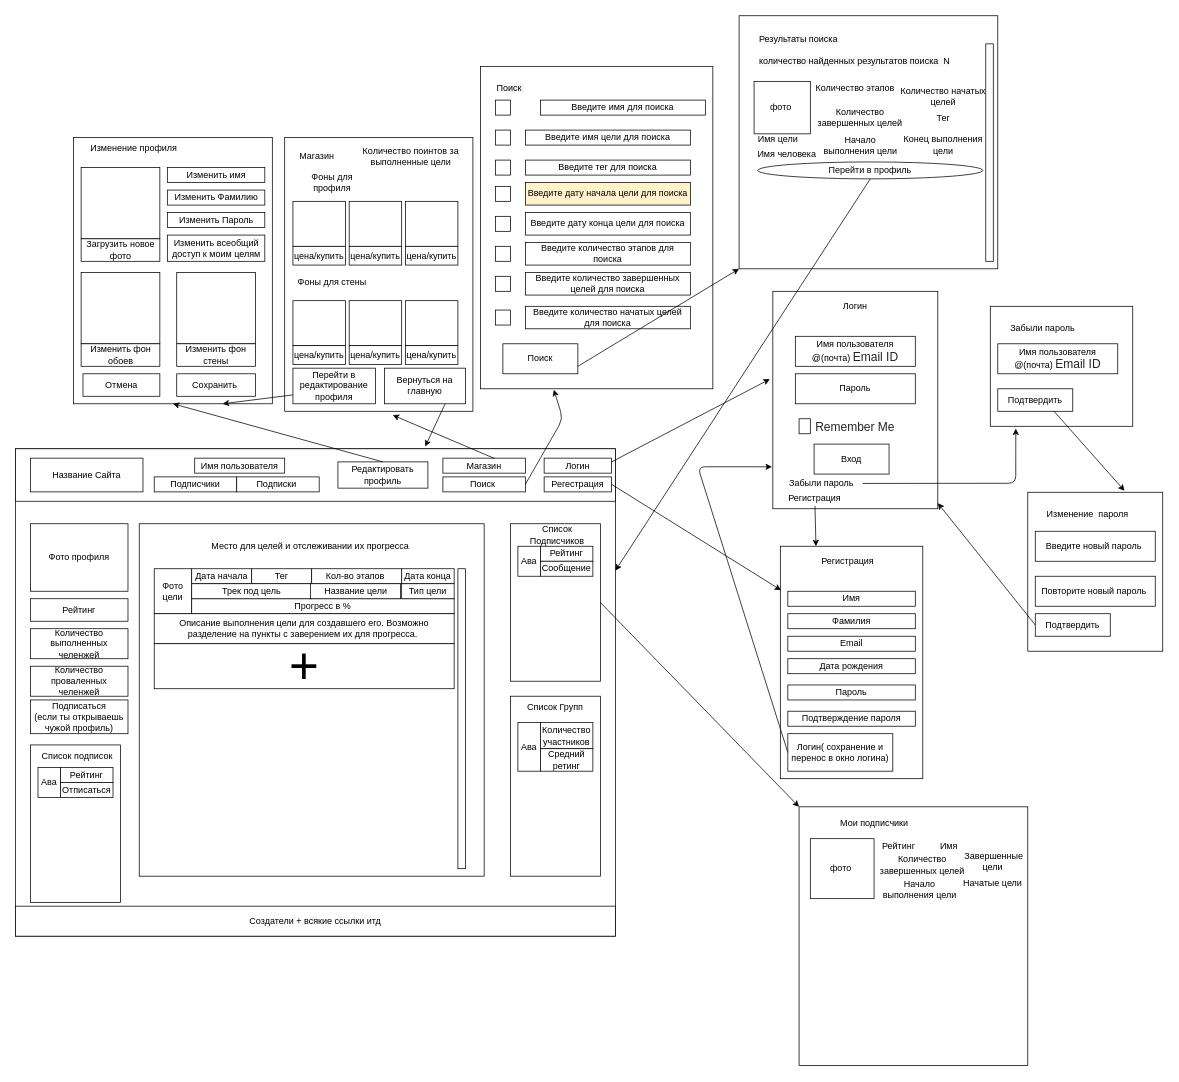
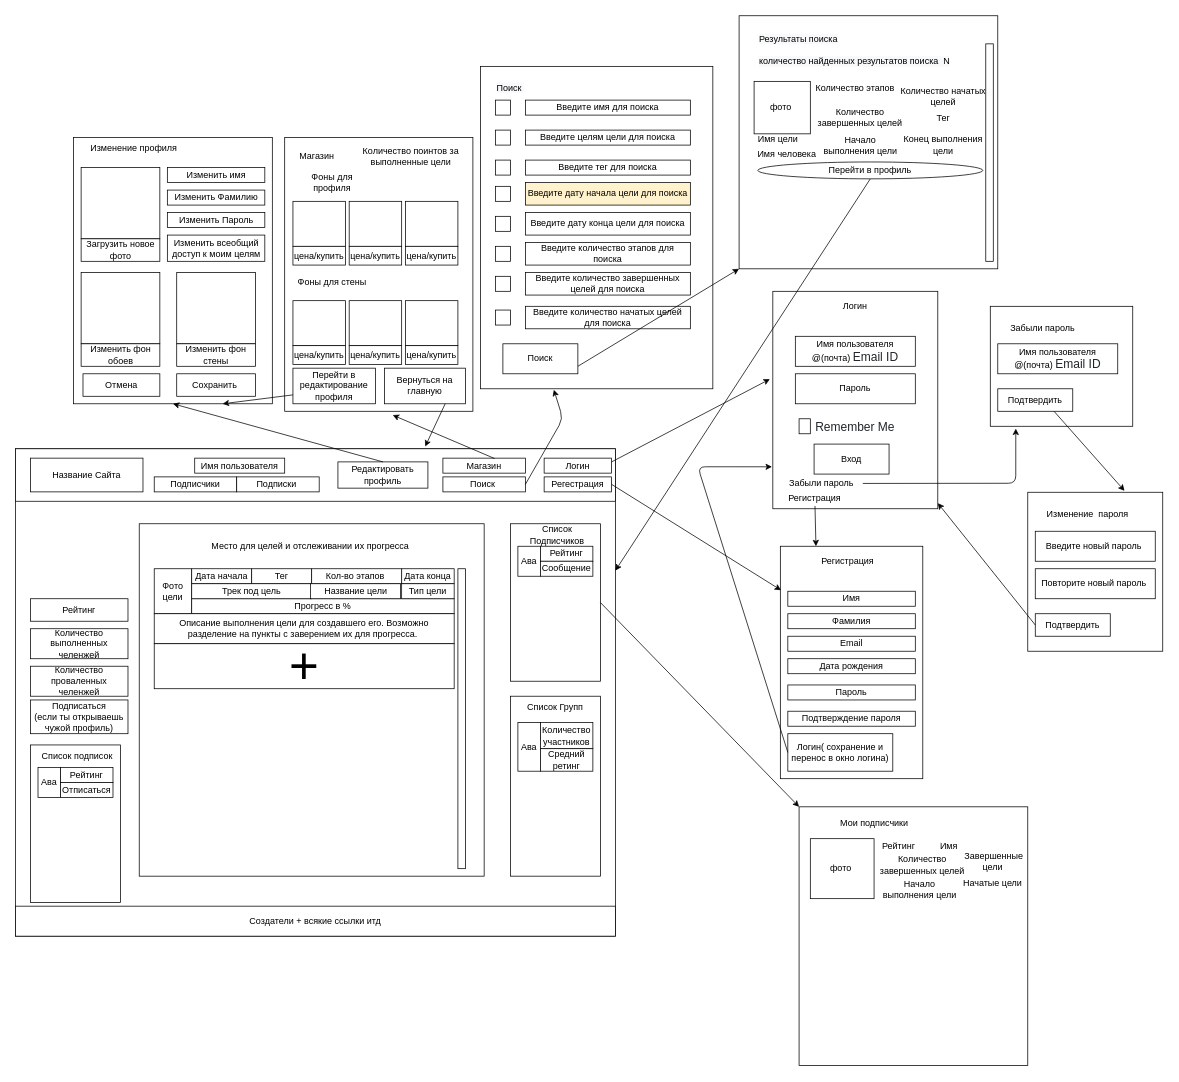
- <mxCell id="133" value="Введите имя для поиска" style="rounded=0;whiteSpace=wrap;html=1;" parent="1" vertex="1"><mxGeometry x="720" y="133" width="220" height="20" as="geometry" /></mxCell>
+ <mxCell id="133" value="Введите имя для поиска" style="rounded=0;whiteSpace=wrap;html=1;" parent="1" vertex="1"><mxGeometry x="700" y="133" width="220" height="20" as="geometry" /></mxCell>
- <mxCell id="73" value="Введите имя цели для поиска" style="rounded=0;whiteSpace=wrap;html=1;" parent="1" vertex="1"><mxGeometry x="700" y="173" width="220" height="20" as="geometry" /></mxCell>
+ <mxCell id="73" value="Введите целям цели для поиска" style="rounded=0;whiteSpace=wrap;html=1;" parent="1" vertex="1"><mxGeometry x="700" y="173" width="220" height="20" as="geometry" /></mxCell>
- <mxCell id="9" value="Фото профиля" style="rounded=0;whiteSpace=wrap;html=1;" parent="1" vertex="1"><mxGeometry x="40" y="698" width="130" height="90" as="geometry" /></mxCell>
- <mxCell id="68" value="Повторите новый пароль&amp;nbsp;" style="rounded=0;whiteSpace=wrap;html=1;" parent="1" vertex="1"><mxGeometry x="1380" y="768" width="160" height="40" as="geometry" /></mxCell>
+ <mxCell id="68" value="Повторите новый пароль&amp;nbsp;" style="rounded=0;whiteSpace=wrap;html=1;" parent="1" vertex="1"><mxGeometry x="1380" y="758" width="160" height="40" as="geometry" /></mxCell>
